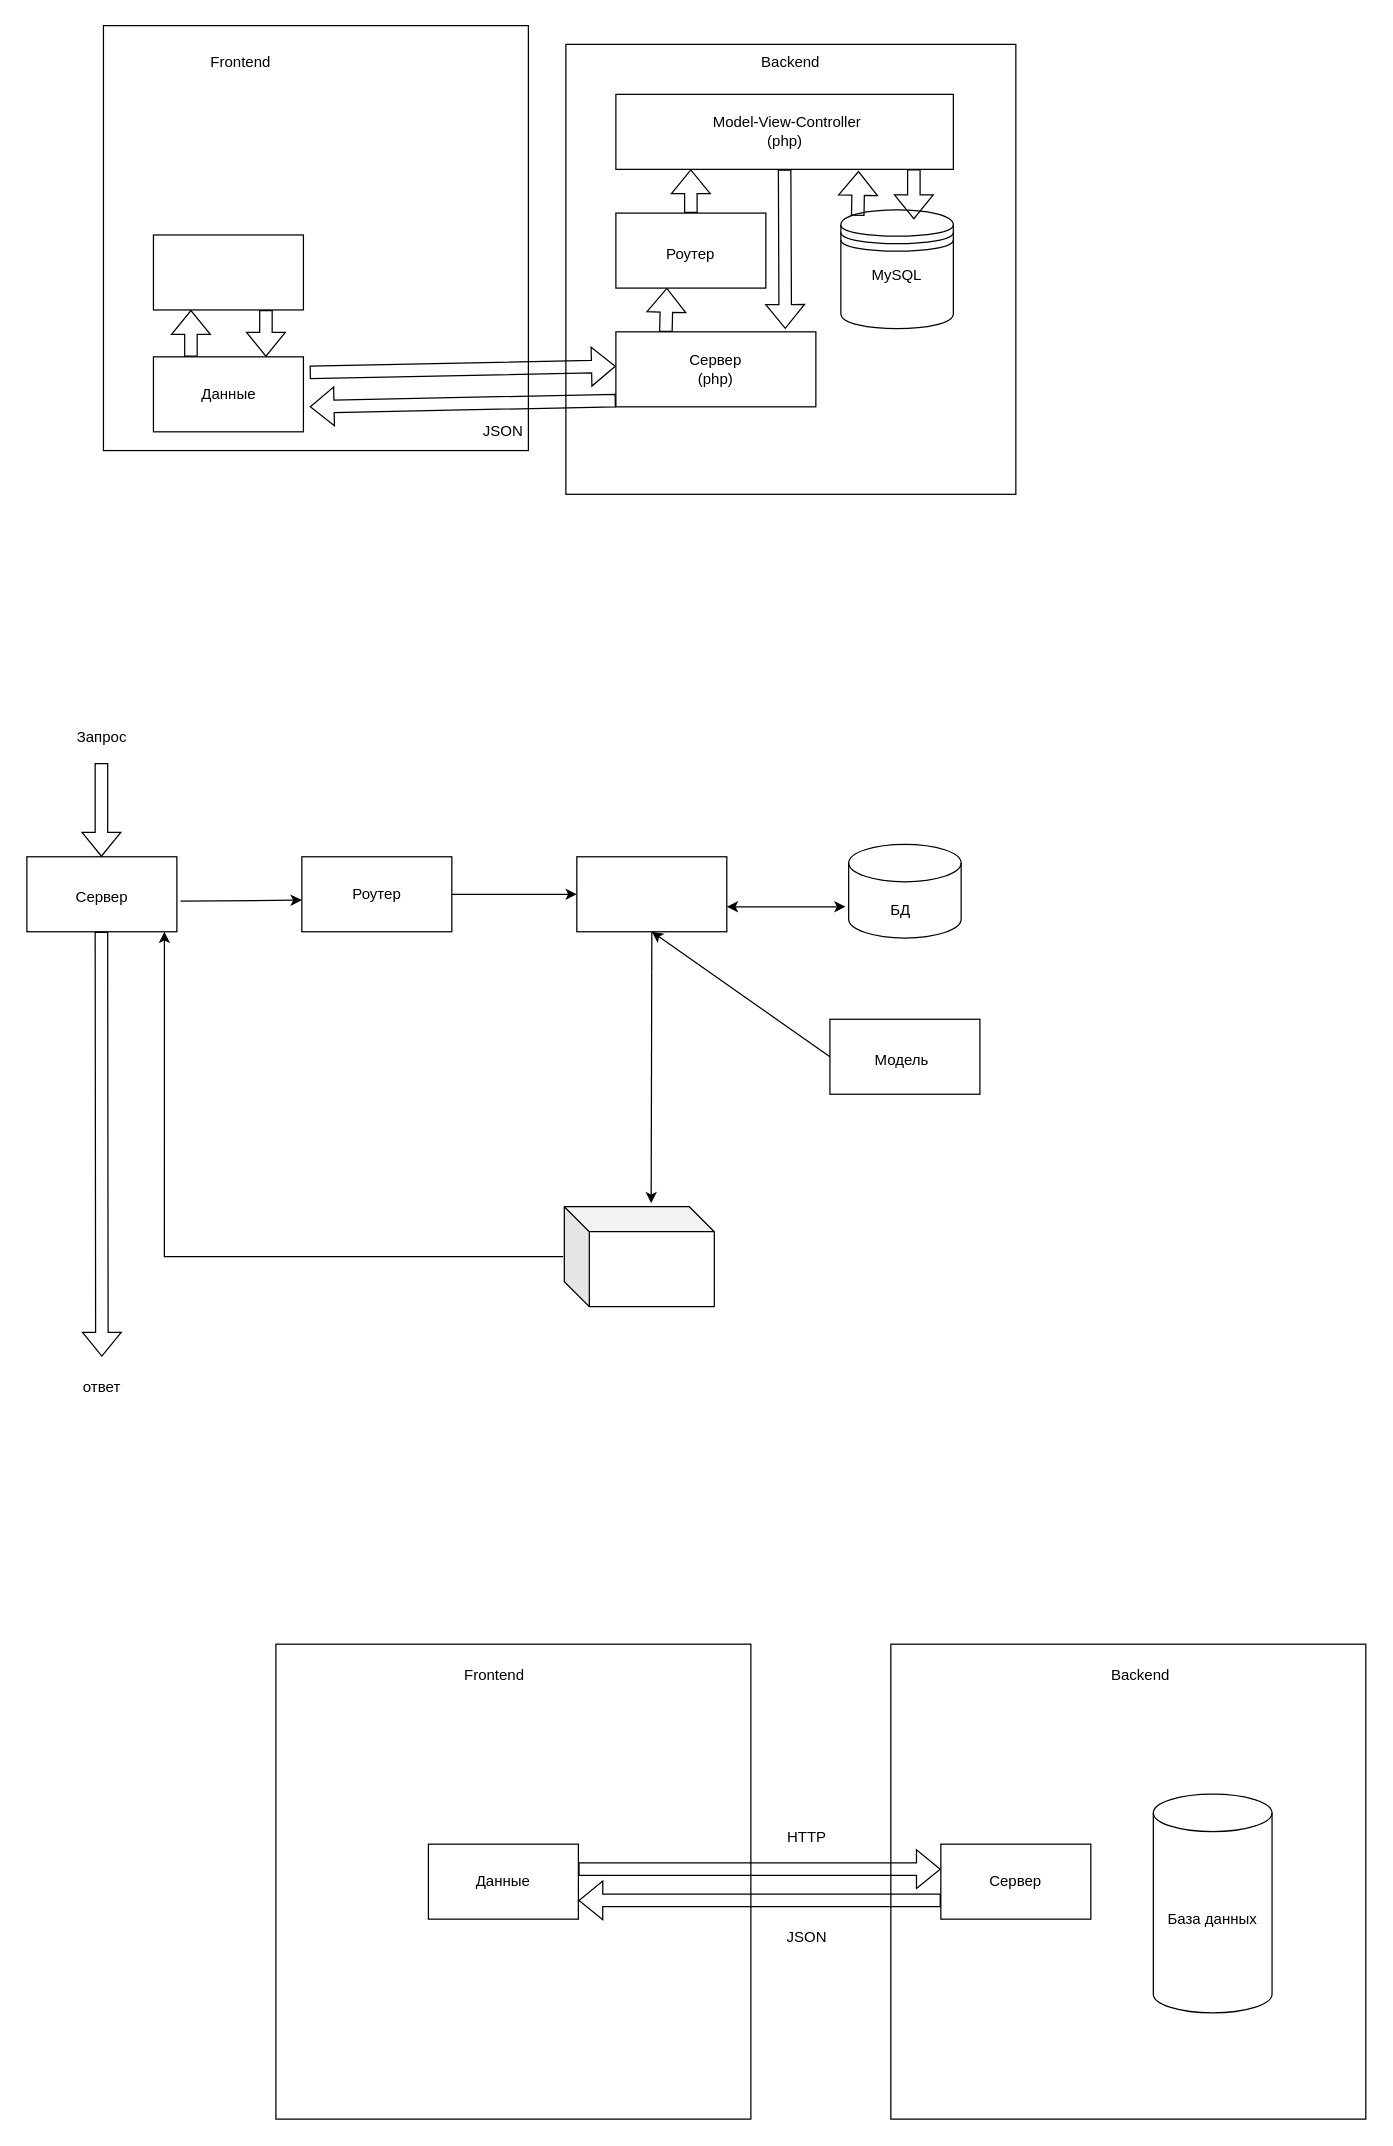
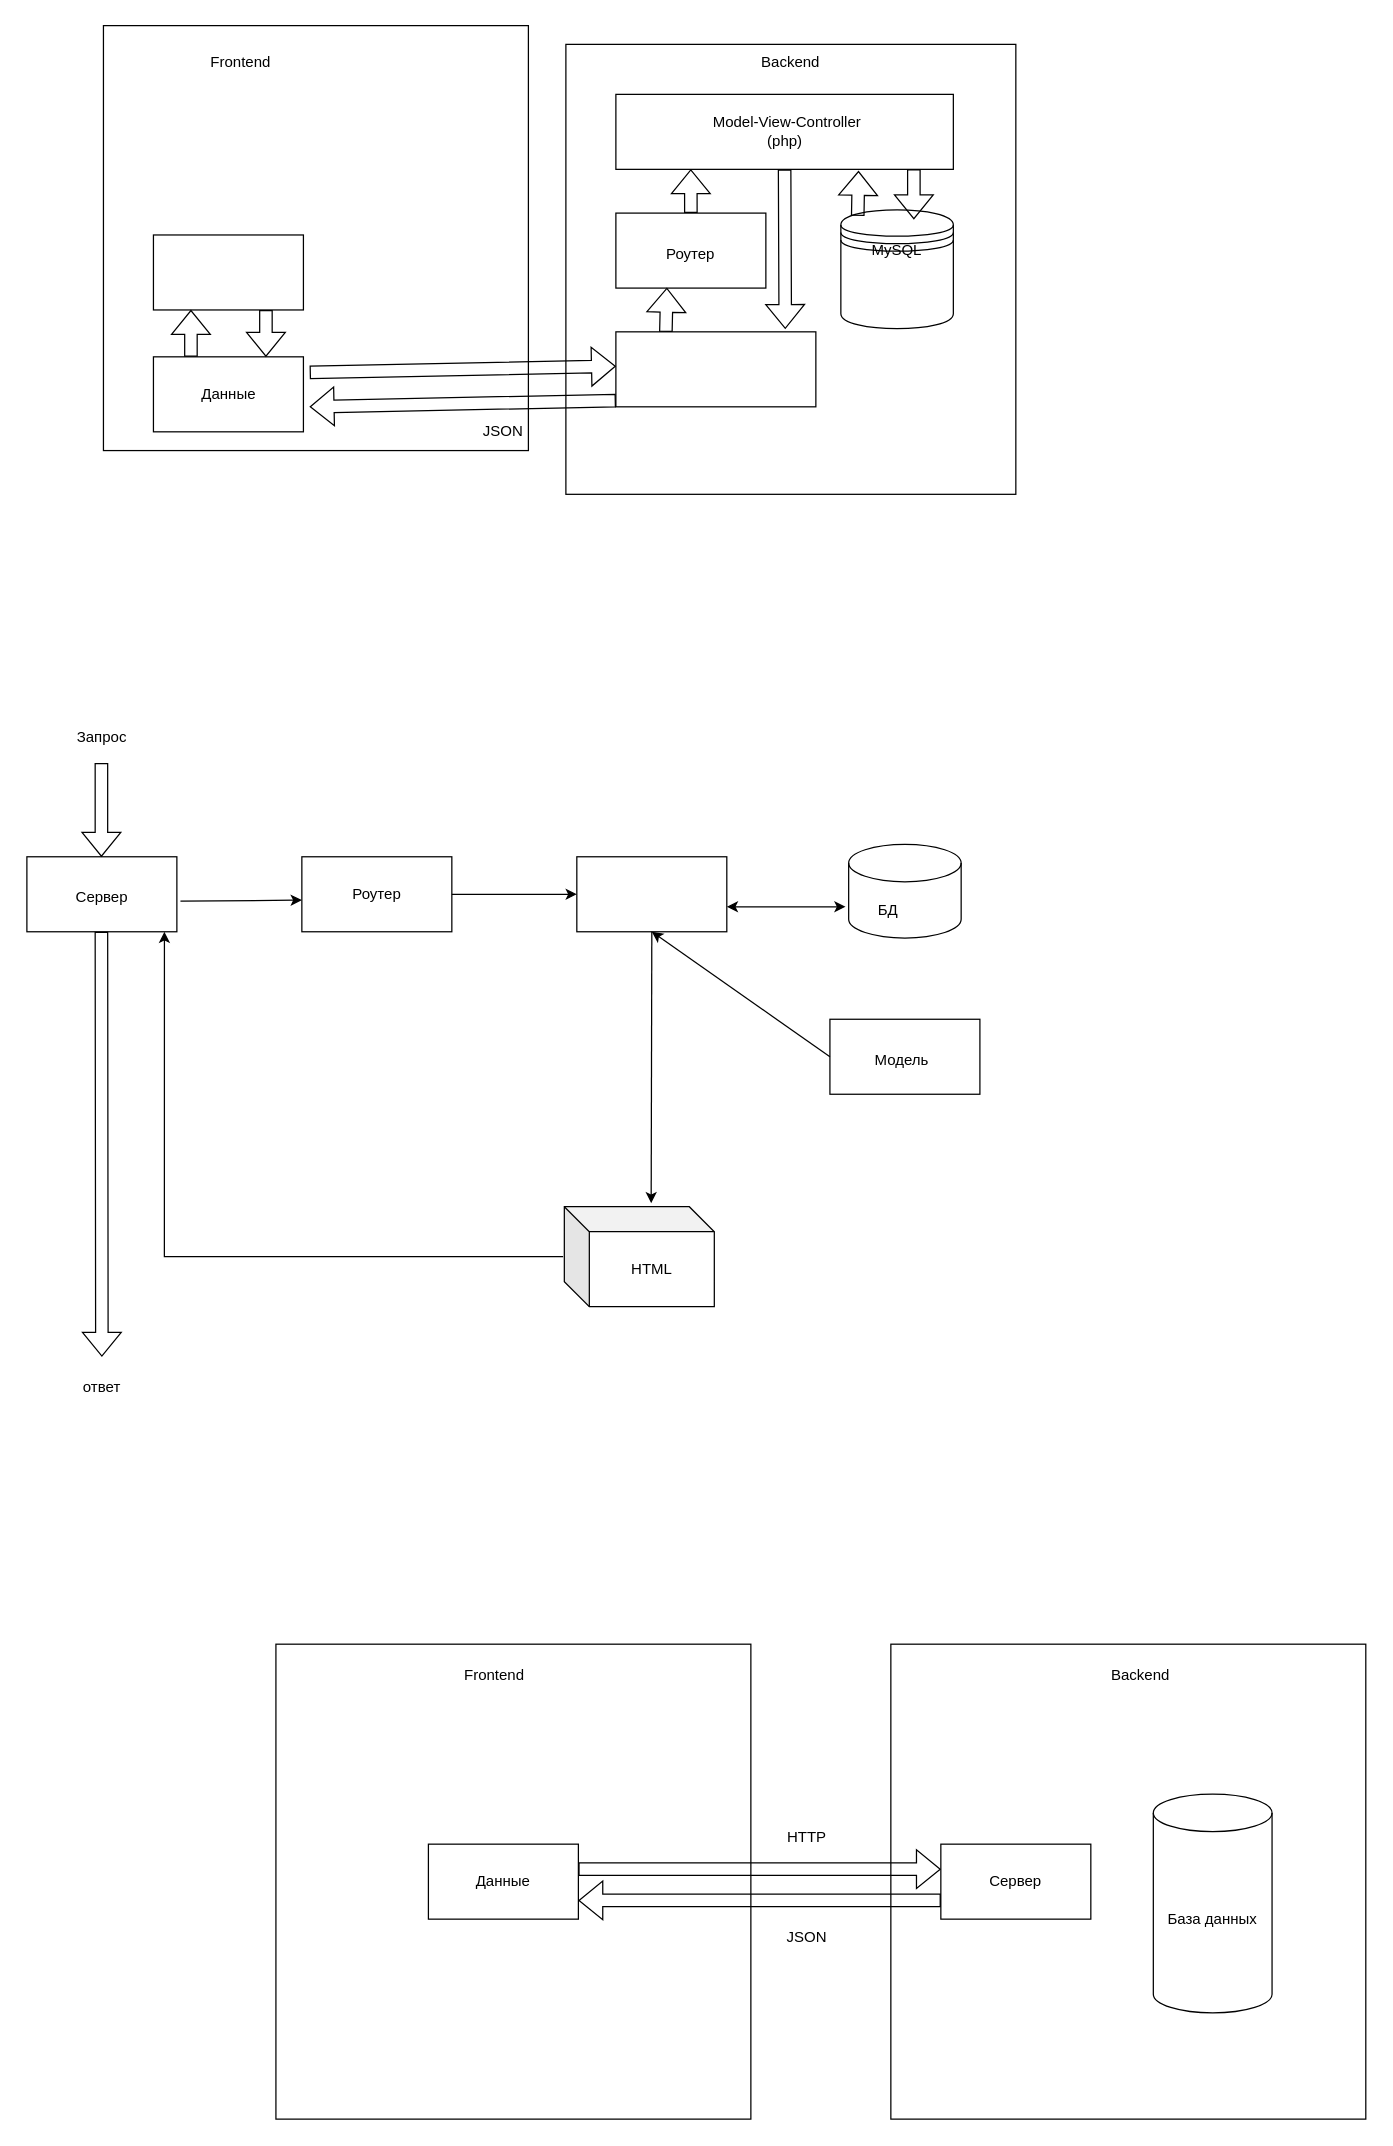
- <mxCell id="13" value="MySQL" style="text;html=1;strokeColor=none;fillColor=none;align=center;verticalAlign=middle;whiteSpace=wrap;rounded=0;" parent="1" vertex="1"><mxGeometry x="687" y="205" width="60" height="30" as="geometry" /></mxCell>
+ <mxCell id="13" value="MySQL" style="text;html=1;strokeColor=none;fillColor=none;align=center;verticalAlign=middle;whiteSpace=wrap;rounded=0;" parent="1" vertex="1"><mxGeometry x="687" y="185" width="60" height="30" as="geometry" /></mxCell>
- <mxCell id="12" value="Сервер (php)" style="text;html=1;strokeColor=none;fillColor=none;align=center;verticalAlign=middle;whiteSpace=wrap;rounded=0;" parent="1" vertex="1"><mxGeometry x="542" y="280" width="60" height="30" as="geometry" /></mxCell>
- <mxCell id="40" value="БД" style="text;html=1;strokeColor=none;fillColor=none;align=center;verticalAlign=middle;whiteSpace=wrap;rounded=0;" parent="1" vertex="1"><mxGeometry x="690.25" y="713" width="60" height="30" as="geometry" /></mxCell>
+ <mxCell id="40" value="БД" style="text;html=1;strokeColor=none;fillColor=none;align=center;verticalAlign=middle;whiteSpace=wrap;rounded=0;" parent="1" vertex="1"><mxGeometry x="680.25" y="713" width="60" height="30" as="geometry" /></mxCell>
+ <mxCell id="43" value="HTML" style="text;html=1;strokeColor=none;fillColor=none;align=center;verticalAlign=middle;whiteSpace=wrap;rounded=0;" parent="1" vertex="1"><mxGeometry x="480.75" y="995" width="80" height="40" as="geometry" /></mxCell>
